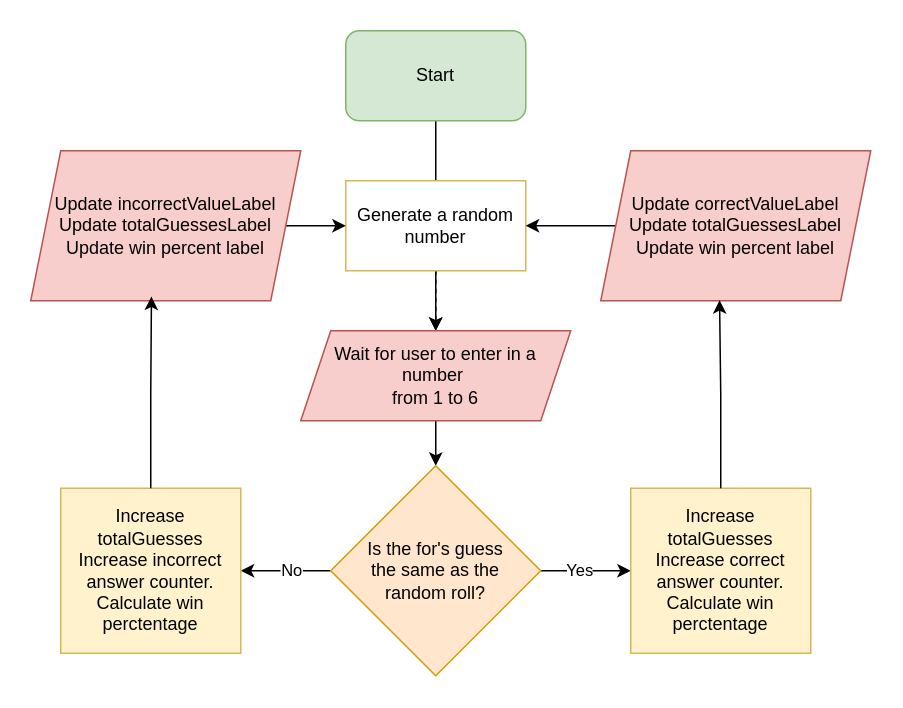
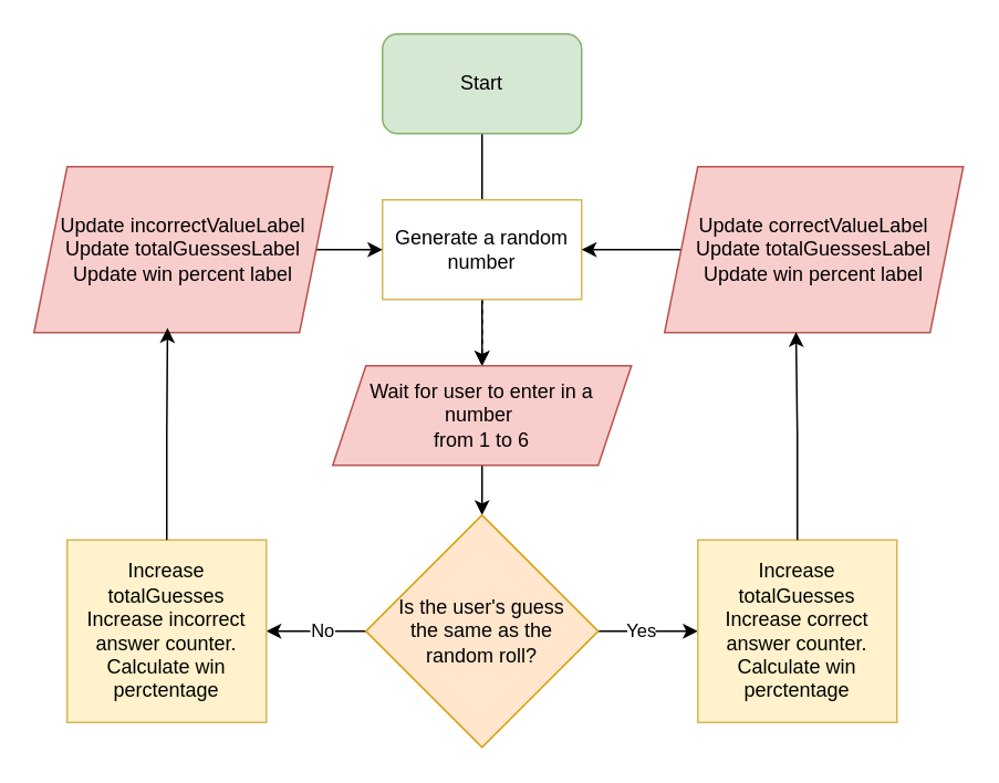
- <mxCell id="12" value="Is the for's guess&lt;div&gt;the same as the&lt;/div&gt;&lt;div&gt;random roll?&lt;/div&gt;" style="rhombus;whiteSpace=wrap;html=1;fillColor=#ffe6cc;strokeColor=#d79b00;" vertex="1" parent="1"><mxGeometry x="220" y="310" width="140" height="140" as="geometry" /></mxCell>
+ <mxCell id="12" value="Is the user's guess&lt;div&gt;the same as the&lt;/div&gt;&lt;div&gt;random roll?&lt;/div&gt;" style="rhombus;whiteSpace=wrap;html=1;fillColor=#ffe6cc;strokeColor=#d79b00;" vertex="1" parent="1"><mxGeometry x="220" y="310" width="140" height="140" as="geometry" /></mxCell>
